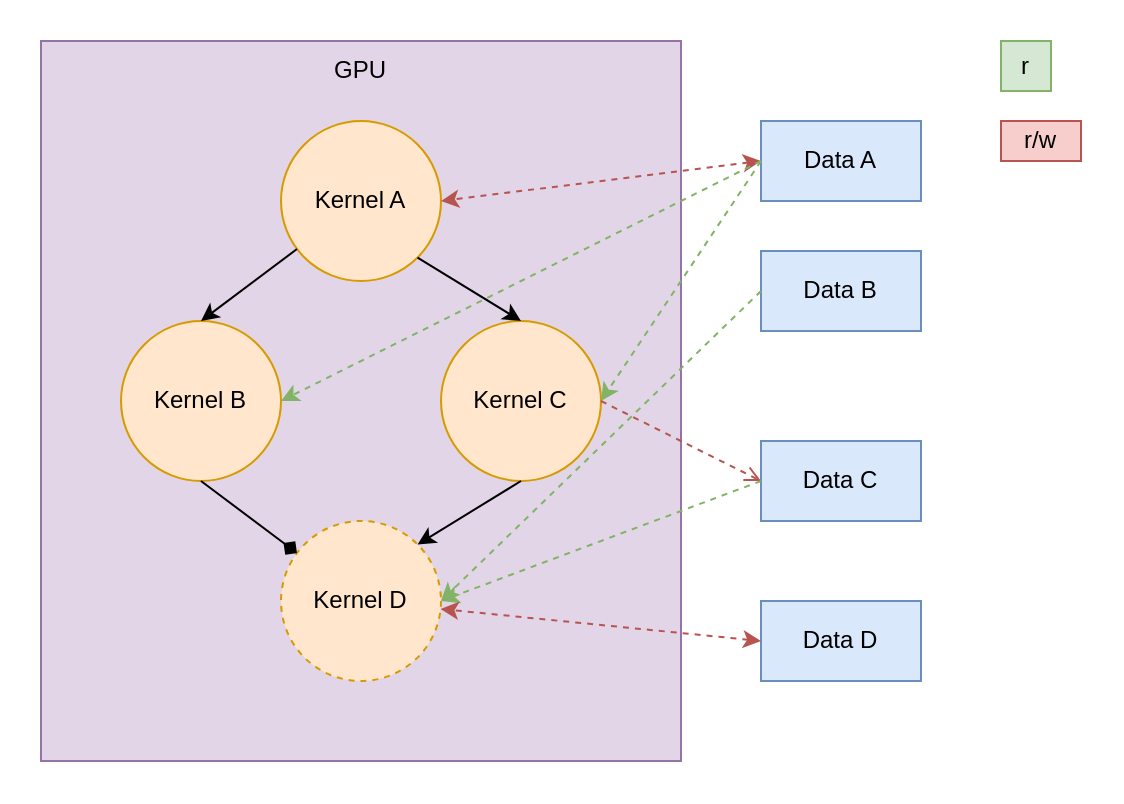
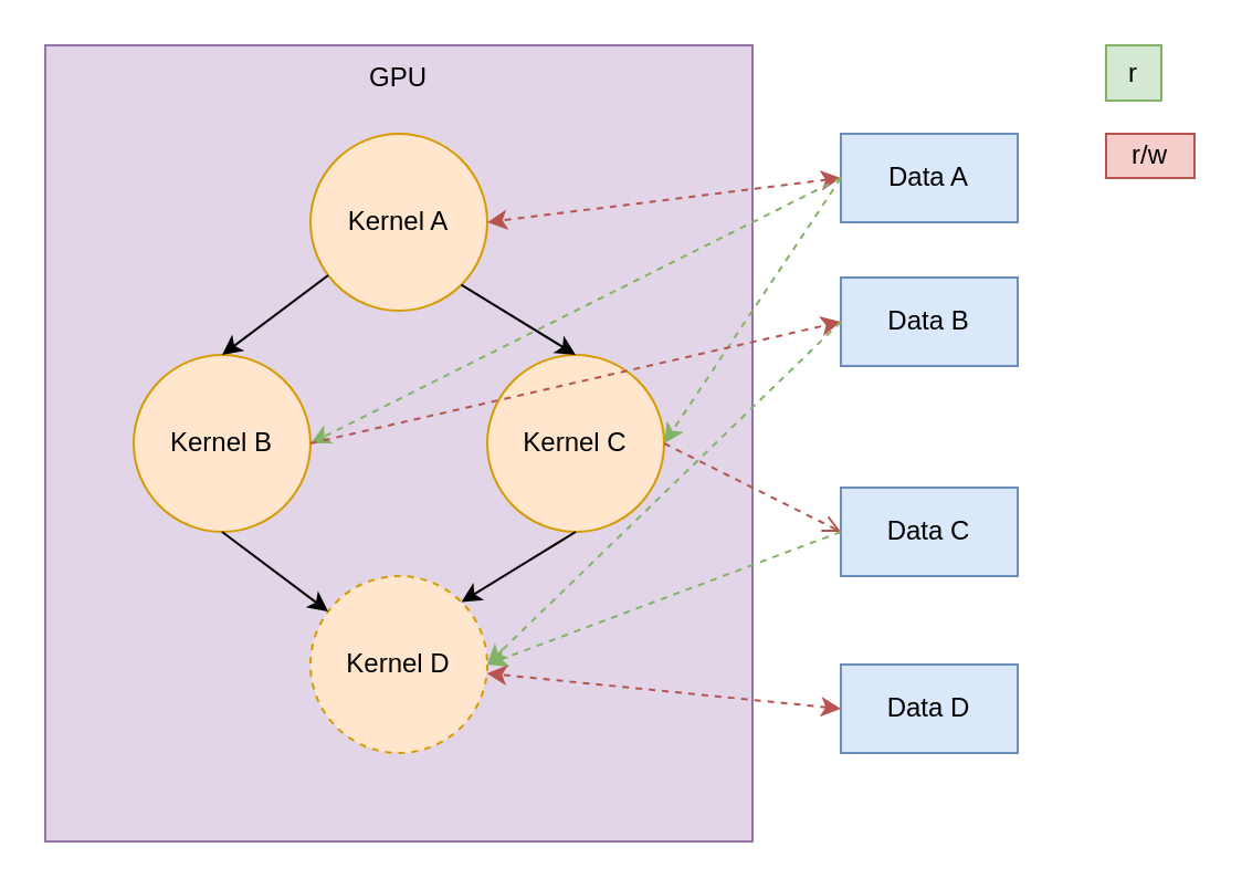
+ <mxCell id="20" value="" style="endArrow=classic;html=1;entryX=0;entryY=0.5;entryDx=0;entryDy=0;fillColor=#f8cecc;strokeColor=#b85450;dashed=1;endFill=1;startArrow=none;startFill=0;exitX=1;exitY=0.5;exitDx=0;exitDy=0;shadow=0;" parent="1" source="8" target="7" edge="1"><mxGeometry width="50" height="50" relative="1" as="geometry"><mxPoint x="298.284" y="238.284" as="sourcePoint" /><mxPoint x="390" y="250" as="targetPoint" /></mxGeometry></mxCell>
- <mxCell id="16" value="" style="endArrow=diamond;html=1;exitX=0.5;exitY=1;exitDx=0;exitDy=0;" parent="1" source="8" target="10" edge="1"><mxGeometry width="50" height="50" relative="1" as="geometry"><mxPoint x="270" y="270" as="sourcePoint" /><mxPoint x="218.284" y="321.716" as="targetPoint" /></mxGeometry></mxCell>
+ <mxCell id="16" value="" style="endArrow=classic;html=1;exitX=0.5;exitY=1;exitDx=0;exitDy=0;" parent="1" source="8" target="10" edge="1"><mxGeometry width="50" height="50" relative="1" as="geometry"><mxPoint x="270" y="270" as="sourcePoint" /><mxPoint x="218.284" y="321.716" as="targetPoint" /></mxGeometry></mxCell>
